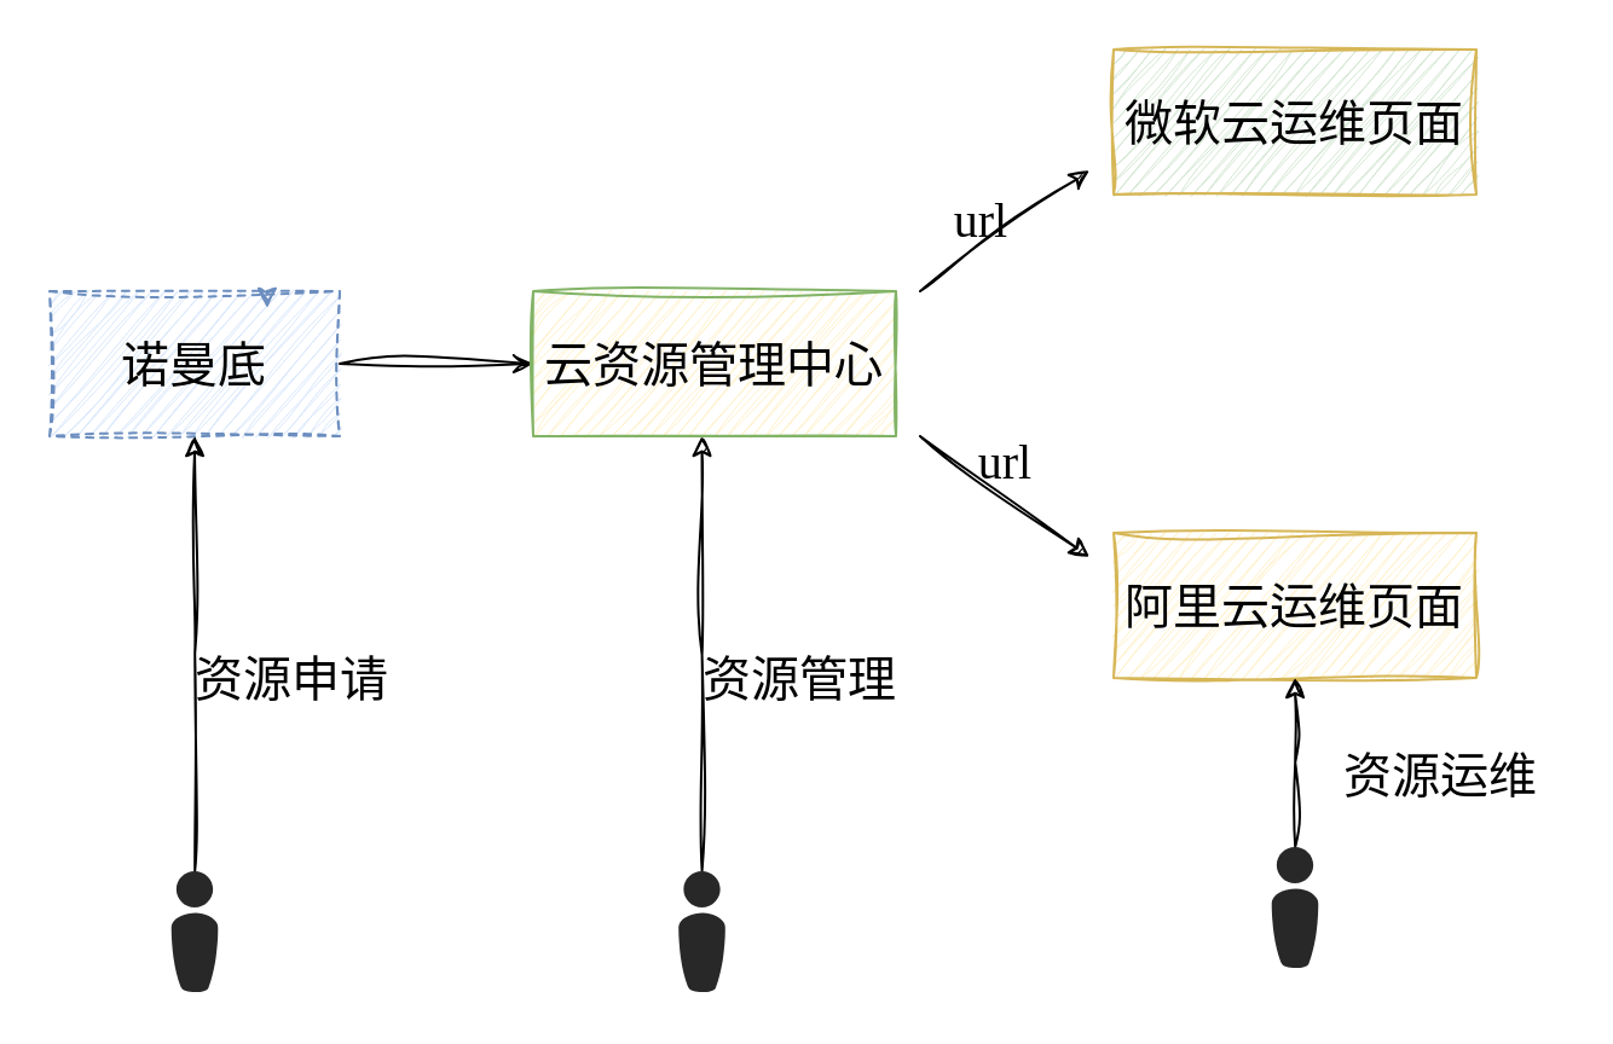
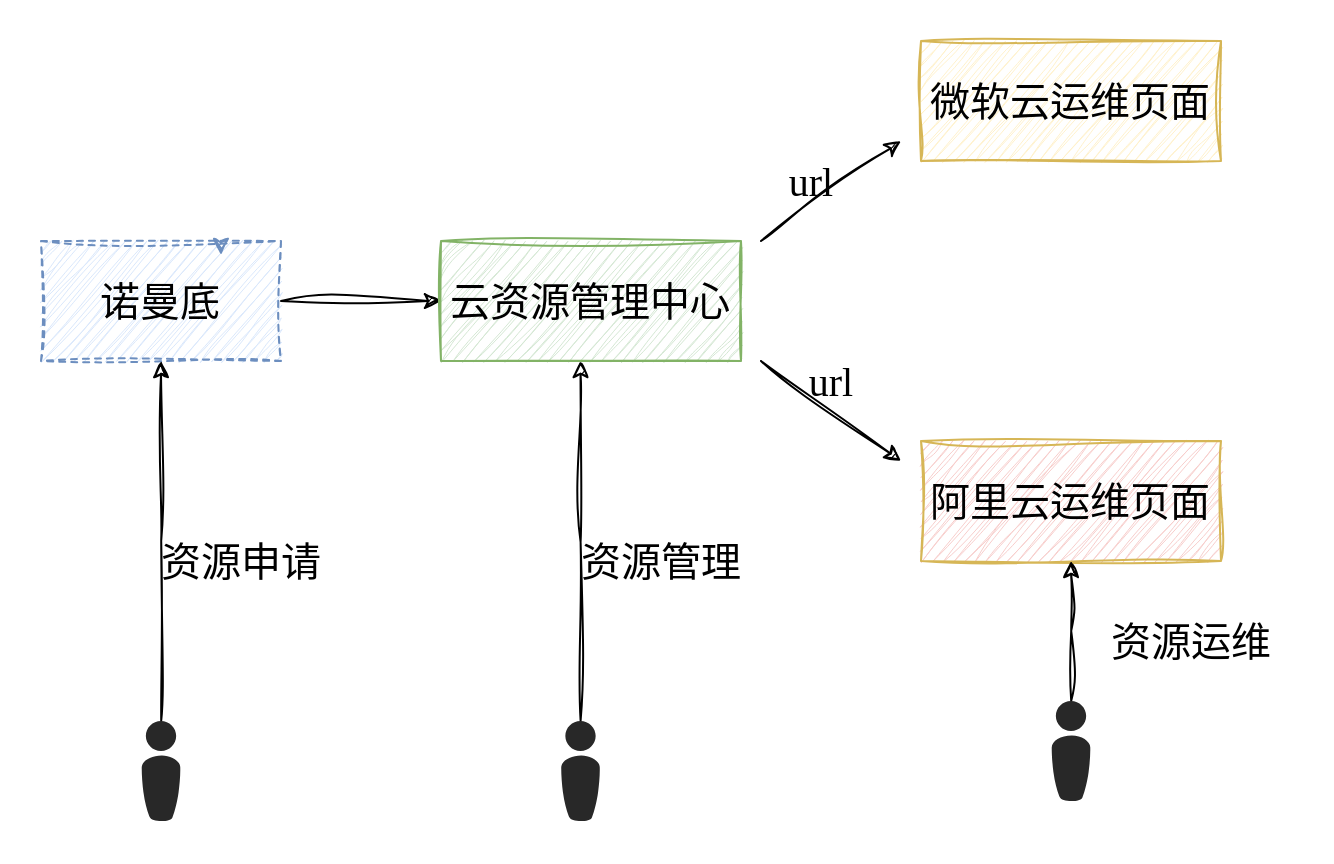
- <mxCell id="5" value="微软云运维页面" style="rounded=0;whiteSpace=wrap;html=1;sketch=1;hachureGap=4;jiggle=2;curveFitting=1;fontFamily=Architects Daughter;fontSource=https%3A%2F%2Ffonts.googleapis.com%2Fcss%3Ffamily%3DArchitects%2BDaughter;fontSize=20;fillColor=#d5e8d4;strokeColor=#d6b656;" vertex="1" parent="1"><mxGeometry x="460" y="20" width="150" height="60" as="geometry" /></mxCell>
+ <mxCell id="5" value="微软云运维页面" style="rounded=0;whiteSpace=wrap;html=1;sketch=1;hachureGap=4;jiggle=2;curveFitting=1;fontFamily=Architects Daughter;fontSource=https%3A%2F%2Ffonts.googleapis.com%2Fcss%3Ffamily%3DArchitects%2BDaughter;fontSize=20;fillColor=#fff2cc;strokeColor=#d6b656;" vertex="1" parent="1"><mxGeometry x="460" y="20" width="150" height="60" as="geometry" /></mxCell>
- <mxCell id="2" value="" style="edgeStyle=orthogonalEdgeStyle;rounded=0;sketch=1;hachureGap=4;jiggle=2;curveFitting=1;orthogonalLoop=1;jettySize=auto;html=1;fontFamily=Architects Daughter;fontSource=https%3A%2F%2Ffonts.googleapis.com%2Fcss%3Ffamily%3DArchitects%2BDaughter;fontSize=16;endArrow=open;" edge="1" parent="1" source="3" target="4"><mxGeometry relative="1" as="geometry" /></mxCell>
+ <mxCell id="2" value="" style="edgeStyle=orthogonalEdgeStyle;rounded=0;sketch=1;hachureGap=4;jiggle=2;curveFitting=1;orthogonalLoop=1;jettySize=auto;html=1;fontFamily=Architects Daughter;fontSource=https%3A%2F%2Ffonts.googleapis.com%2Fcss%3Ffamily%3DArchitects%2BDaughter;fontSize=16;" edge="1" parent="1" source="3" target="4"><mxGeometry relative="1" as="geometry" /></mxCell>
- <mxCell id="4" value="云资源管理中心" style="rounded=0;whiteSpace=wrap;html=1;sketch=1;hachureGap=4;jiggle=2;curveFitting=1;fontFamily=Architects Daughter;fontSource=https%3A%2F%2Ffonts.googleapis.com%2Fcss%3Ffamily%3DArchitects%2BDaughter;fontSize=20;fillColor=#fff2cc;strokeColor=#82b366;" vertex="1" parent="1"><mxGeometry x="220" y="120" width="150" height="60" as="geometry" /></mxCell>
+ <mxCell id="4" value="云资源管理中心" style="rounded=0;whiteSpace=wrap;html=1;sketch=1;hachureGap=4;jiggle=2;curveFitting=1;fontFamily=Architects Daughter;fontSource=https%3A%2F%2Ffonts.googleapis.com%2Fcss%3Ffamily%3DArchitects%2BDaughter;fontSize=20;fillColor=#d5e8d4;strokeColor=#82b366;" vertex="1" parent="1"><mxGeometry x="220" y="120" width="150" height="60" as="geometry" /></mxCell>
- <mxCell id="6" value="阿里云运维页面" style="rounded=0;whiteSpace=wrap;html=1;sketch=1;hachureGap=4;jiggle=2;curveFitting=1;fontFamily=Architects Daughter;fontSource=https%3A%2F%2Ffonts.googleapis.com%2Fcss%3Ffamily%3DArchitects%2BDaughter;fontSize=20;fillColor=#fff2cc;strokeColor=#d6b656;" vertex="1" parent="1"><mxGeometry x="460" y="220" width="150" height="60" as="geometry" /></mxCell>
+ <mxCell id="6" value="阿里云运维页面" style="rounded=0;whiteSpace=wrap;html=1;sketch=1;hachureGap=4;jiggle=2;curveFitting=1;fontFamily=Architects Daughter;fontSource=https%3A%2F%2Ffonts.googleapis.com%2Fcss%3Ffamily%3DArchitects%2BDaughter;fontSize=20;fillColor=#f8cecc;strokeColor=#d6b656;" vertex="1" parent="1"><mxGeometry x="460" y="220" width="150" height="60" as="geometry" /></mxCell>
